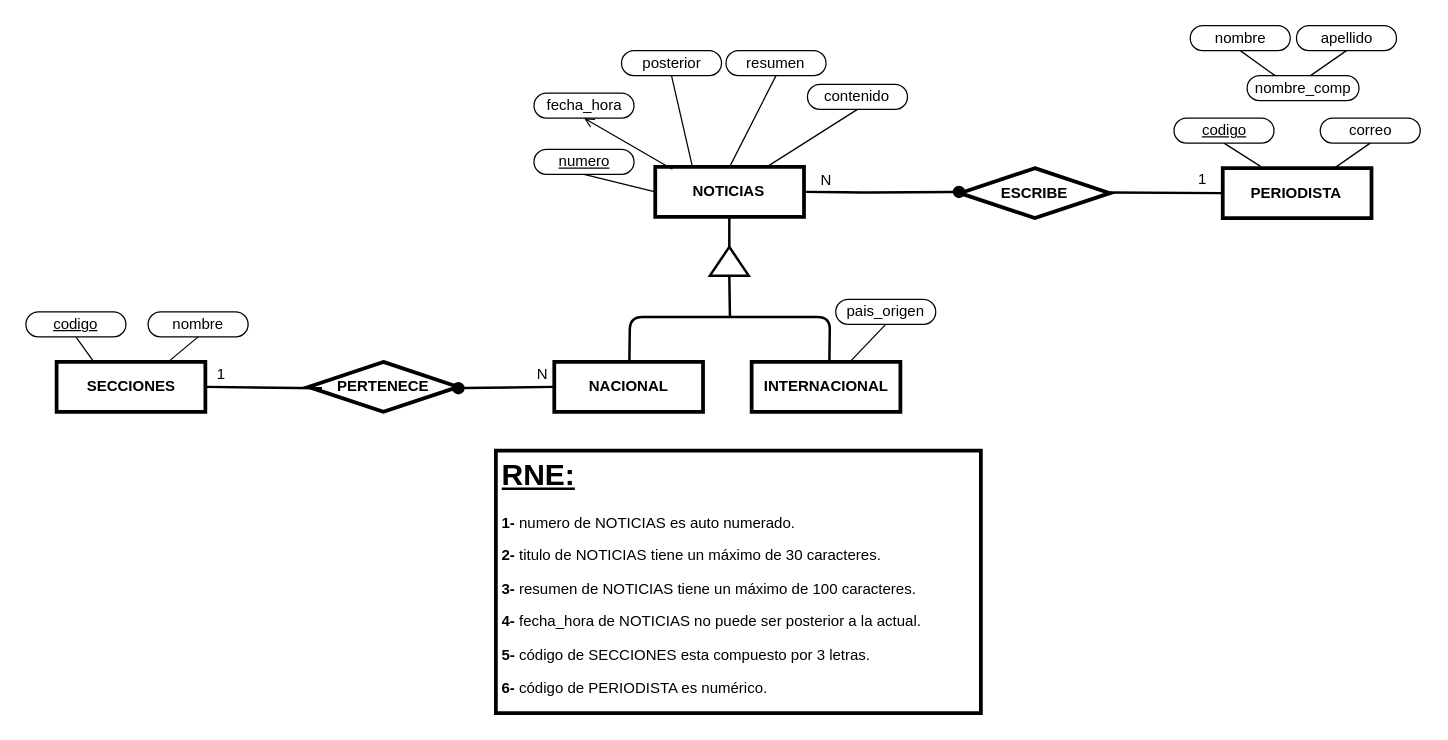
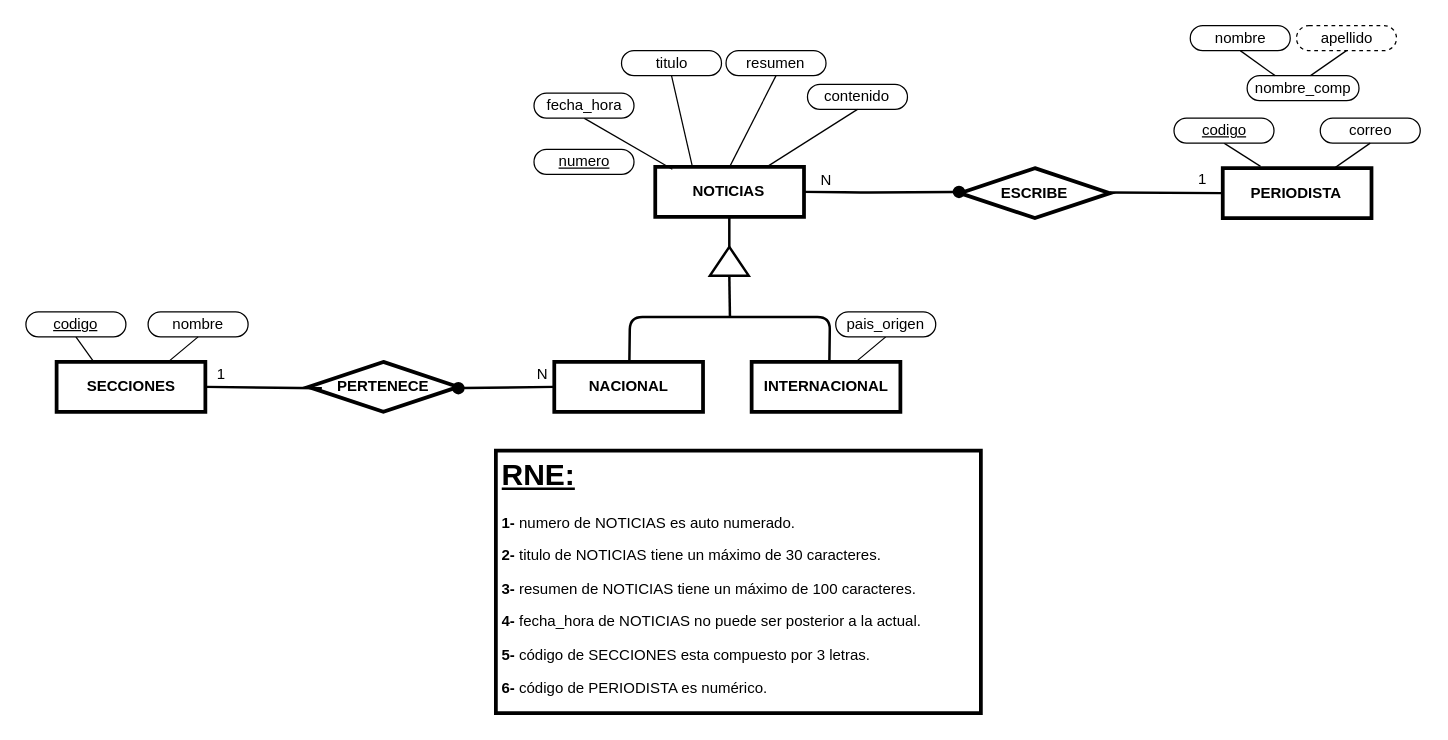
- <mxCell id="34" value="apellido" style="rounded=1;whiteSpace=wrap;html=1;arcSize=50;" parent="1" vertex="1"><mxGeometry x="1036.5" y="20" width="80" height="20" as="geometry" /></mxCell>
+ <mxCell id="34" value="apellido" style="rounded=1;whiteSpace=wrap;html=1;arcSize=50;dashed=1;" parent="1" vertex="1"><mxGeometry x="1036.5" y="20" width="80" height="20" as="geometry" /></mxCell>
- <mxCell id="5" value="posterior" style="rounded=1;whiteSpace=wrap;html=1;arcSize=50;" parent="1" vertex="1"><mxGeometry x="496.5" y="40" width="80" height="20" as="geometry" /></mxCell>
+ <mxCell id="5" value="titulo" style="rounded=1;whiteSpace=wrap;html=1;arcSize=50;" parent="1" vertex="1"><mxGeometry x="496.5" y="40" width="80" height="20" as="geometry" /></mxCell>
- <mxCell id="3" value="" style="endArrow=open;html=1;entryX=0.5;entryY=1;entryDx=0;entryDy=0;exitX=0.115;exitY=0.049;exitDx=0;exitDy=0;exitPerimeter=0;" parent="1" source="2" target="4" edge="1"><mxGeometry width="50" height="50" relative="1" as="geometry"><mxPoint x="584" y="133" as="sourcePoint" /><mxPoint x="643.5" y="67.5" as="targetPoint" /></mxGeometry></mxCell>
+ <mxCell id="3" value="" style="endArrow=none;html=1;entryX=0.5;entryY=1;entryDx=0;entryDy=0;exitX=0.115;exitY=0.049;exitDx=0;exitDy=0;exitPerimeter=0;" parent="1" source="2" target="4" edge="1"><mxGeometry width="50" height="50" relative="1" as="geometry"><mxPoint x="584" y="133" as="sourcePoint" /><mxPoint x="643.5" y="67.5" as="targetPoint" /></mxGeometry></mxCell>
- <mxCell id="7" value="" style="endArrow=none;html=1;entryX=0.5;entryY=1;entryDx=0;entryDy=0;exitX=0;exitY=0.5;exitDx=0;exitDy=0;" parent="1" source="2" target="8" edge="1"><mxGeometry width="50" height="50" relative="1" as="geometry"><mxPoint x="553.72" y="131.61" as="sourcePoint" /><mxPoint x="593.5" y="98" as="targetPoint" /></mxGeometry></mxCell>
- <mxCell id="20" value="pais_origen" style="rounded=1;whiteSpace=wrap;html=1;arcSize=50;" parent="1" vertex="1"><mxGeometry x="667.89" y="239" width="80" height="20" as="geometry" /></mxCell>
+ <mxCell id="20" value="pais_origen" style="rounded=1;whiteSpace=wrap;html=1;arcSize=50;" parent="1" vertex="1"><mxGeometry x="667.89" y="249" width="80" height="20" as="geometry" /></mxCell>
